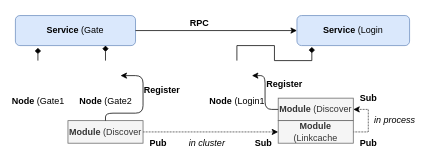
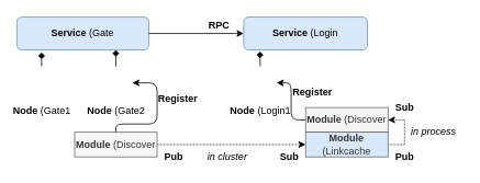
- <mxCell id="3" value="&lt;b&gt;Service &lt;/b&gt;(Login" style="rounded=1;whiteSpace=wrap;html=1;fillColor=#dae8fc;strokeColor=#6c8ebf;" parent="1" vertex="1"><mxGeometry x="395" y="20" width="150" height="40" as="geometry" /></mxCell>
+ <mxCell id="3" value="&lt;b&gt;Service &lt;/b&gt;(Login" style="rounded=1;whiteSpace=wrap;html=1;fillColor=#dae8fc;strokeColor=#6c8ebf;" parent="1" vertex="1"><mxGeometry x="295" y="20" width="150" height="40" as="geometry" /></mxCell>
- <mxCell id="15" value="&lt;b&gt;Module&lt;/b&gt; (Linkcache" style="rounded=0;whiteSpace=wrap;html=1;fillColor=#f5f5f5;strokeColor=#666666;fontColor=#333333;" parent="1" vertex="1"><mxGeometry x="370" y="160" width="100" height="30" as="geometry" /></mxCell>
+ <mxCell id="15" value="&lt;b&gt;Module&lt;/b&gt; (Linkcache" style="rounded=0;whiteSpace=wrap;html=1;fillColor=#dae8fc;strokeColor=#666666;fontColor=#333333;" parent="1" vertex="1"><mxGeometry x="370" y="160" width="100" height="30" as="geometry" /></mxCell>
